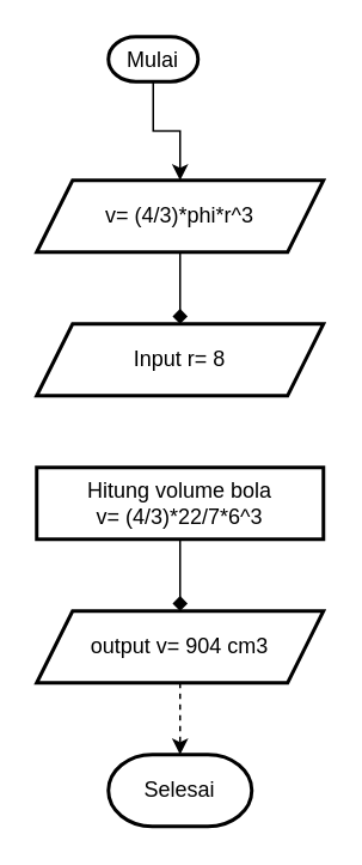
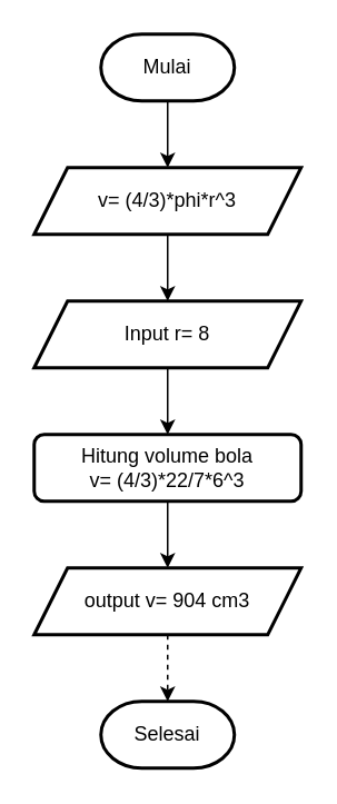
- <mxCell id="3" value="Mulai" style="strokeWidth=2;html=1;shape=mxgraph.flowchart.terminator;whiteSpace=wrap;" parent="1" vertex="1"><mxGeometry x="60" y="20" width="50" height="25" as="geometry" /></mxCell>
+ <mxCell id="3" value="Mulai" style="strokeWidth=2;html=1;shape=mxgraph.flowchart.terminator;whiteSpace=wrap;" parent="1" vertex="1"><mxGeometry x="60" y="20" width="80" height="40" as="geometry" /></mxCell>
- <mxCell id="11" value="" style="edgeStyle=orthogonalEdgeStyle;rounded=0;orthogonalLoop=1;jettySize=auto;html=1;endArrow=diamond;" parent="1" source="12" target="7" edge="1"><mxGeometry relative="1" as="geometry" /></mxCell>
+ <mxCell id="11" value="" style="edgeStyle=orthogonalEdgeStyle;rounded=0;orthogonalLoop=1;jettySize=auto;html=1;" parent="1" source="12" target="7" edge="1"><mxGeometry relative="1" as="geometry" /></mxCell>
+ <mxCell id="6" value="" style="edgeStyle=orthogonalEdgeStyle;rounded=0;orthogonalLoop=1;jettySize=auto;html=1;" parent="1" source="7" target="5" edge="1"><mxGeometry relative="1" as="geometry" /></mxCell>
- <mxCell id="5" value="Hitung volume bola&lt;br&gt;v= (4/3)*22/7*6^3" style="rounded=0;whiteSpace=wrap;html=1;strokeWidth=2;" parent="1" vertex="1"><mxGeometry x="20" y="260" width="160" height="40" as="geometry" /></mxCell>
+ <mxCell id="5" value="Hitung volume bola&lt;br&gt;v= (4/3)*22/7*6^3" style="whiteSpace=wrap;html=1;strokeWidth=2;rounded=1;" parent="1" vertex="1"><mxGeometry x="20" y="260" width="160" height="40" as="geometry" /></mxCell>
- <mxCell id="4" value="" style="edgeStyle=orthogonalEdgeStyle;rounded=0;orthogonalLoop=1;jettySize=auto;html=1;endArrow=diamond;" parent="1" source="5" target="9" edge="1"><mxGeometry relative="1" as="geometry" /></mxCell>
+ <mxCell id="4" value="" style="edgeStyle=orthogonalEdgeStyle;rounded=0;orthogonalLoop=1;jettySize=auto;html=1;" parent="1" source="5" target="9" edge="1"><mxGeometry relative="1" as="geometry" /></mxCell>
